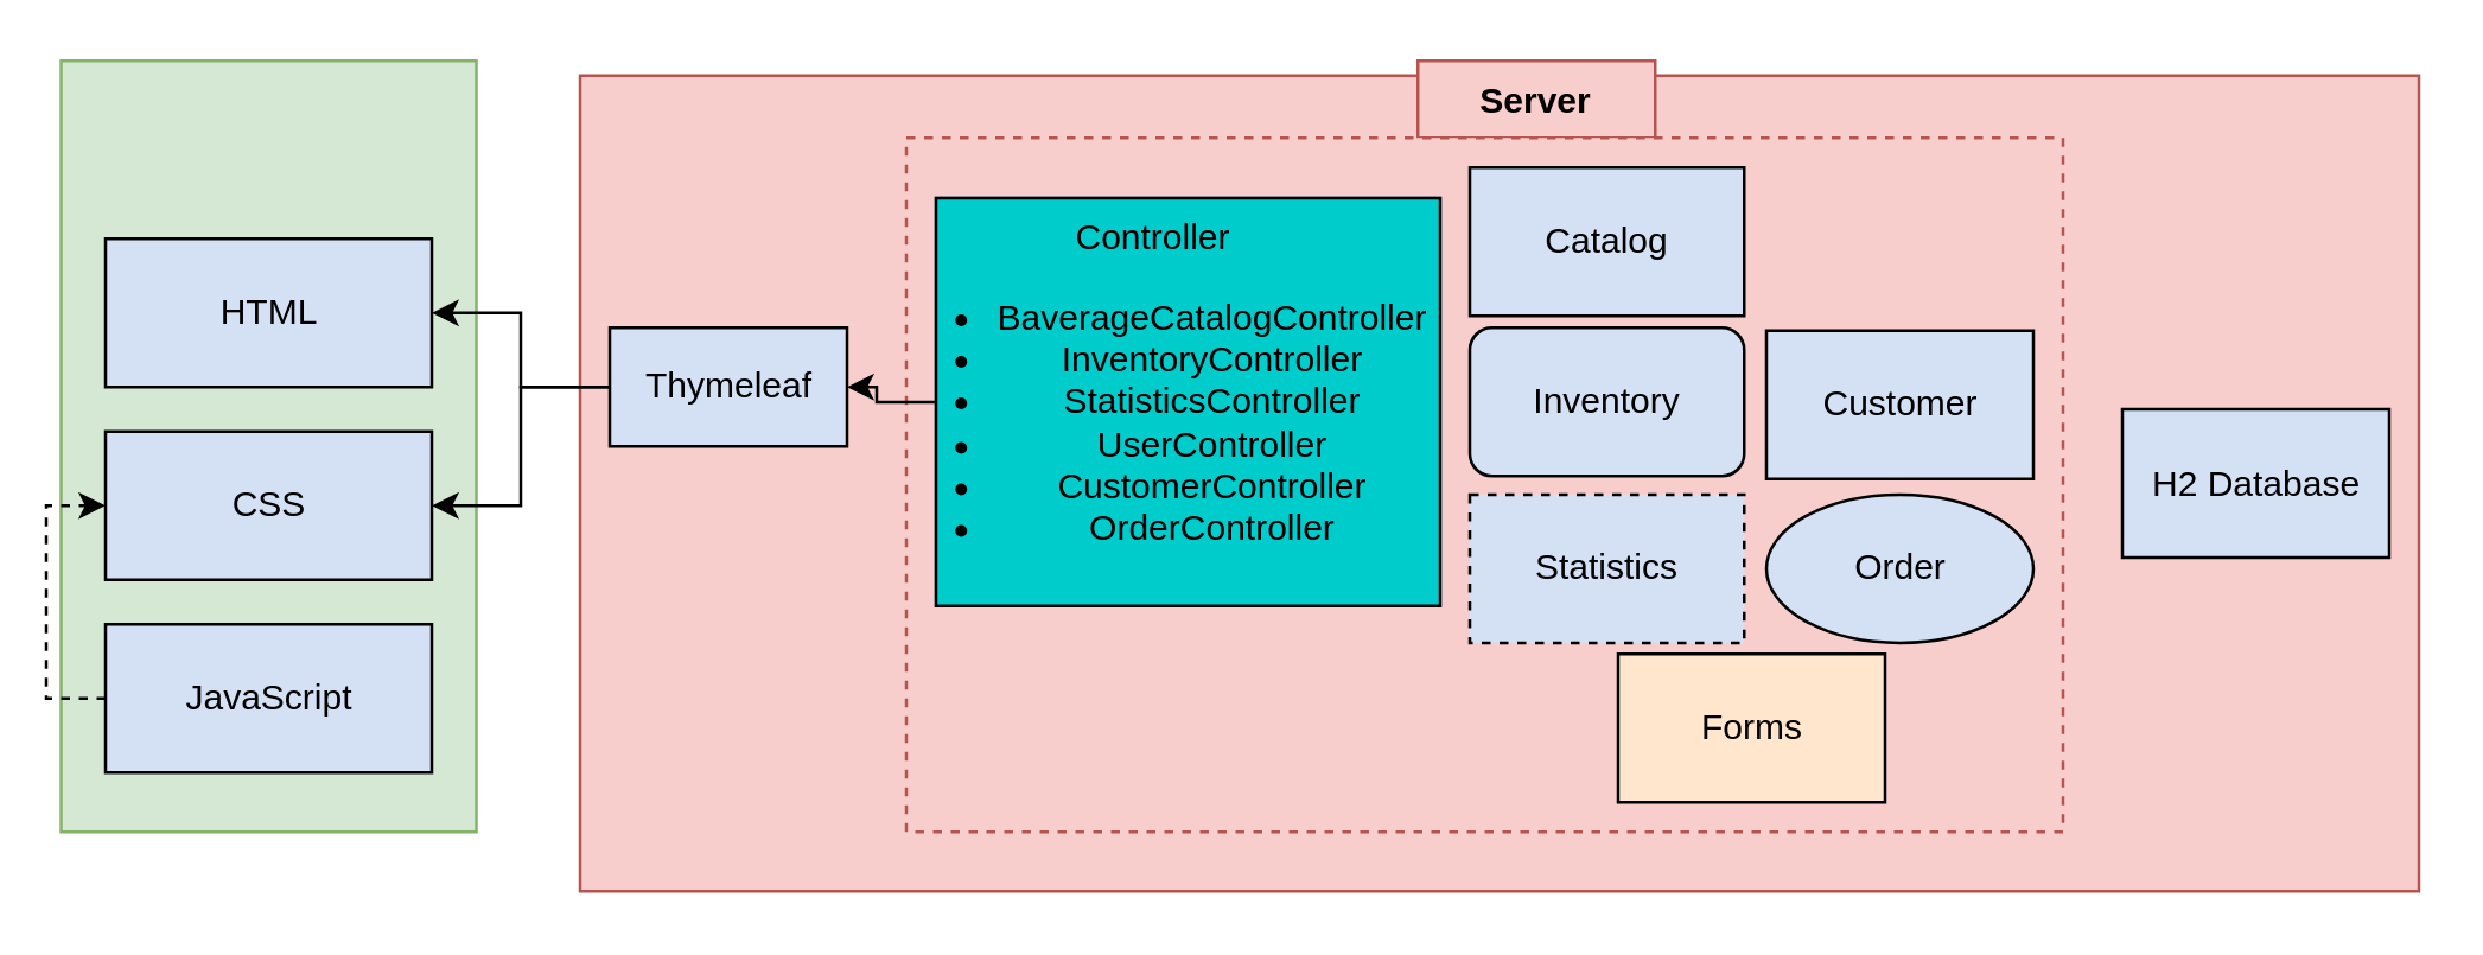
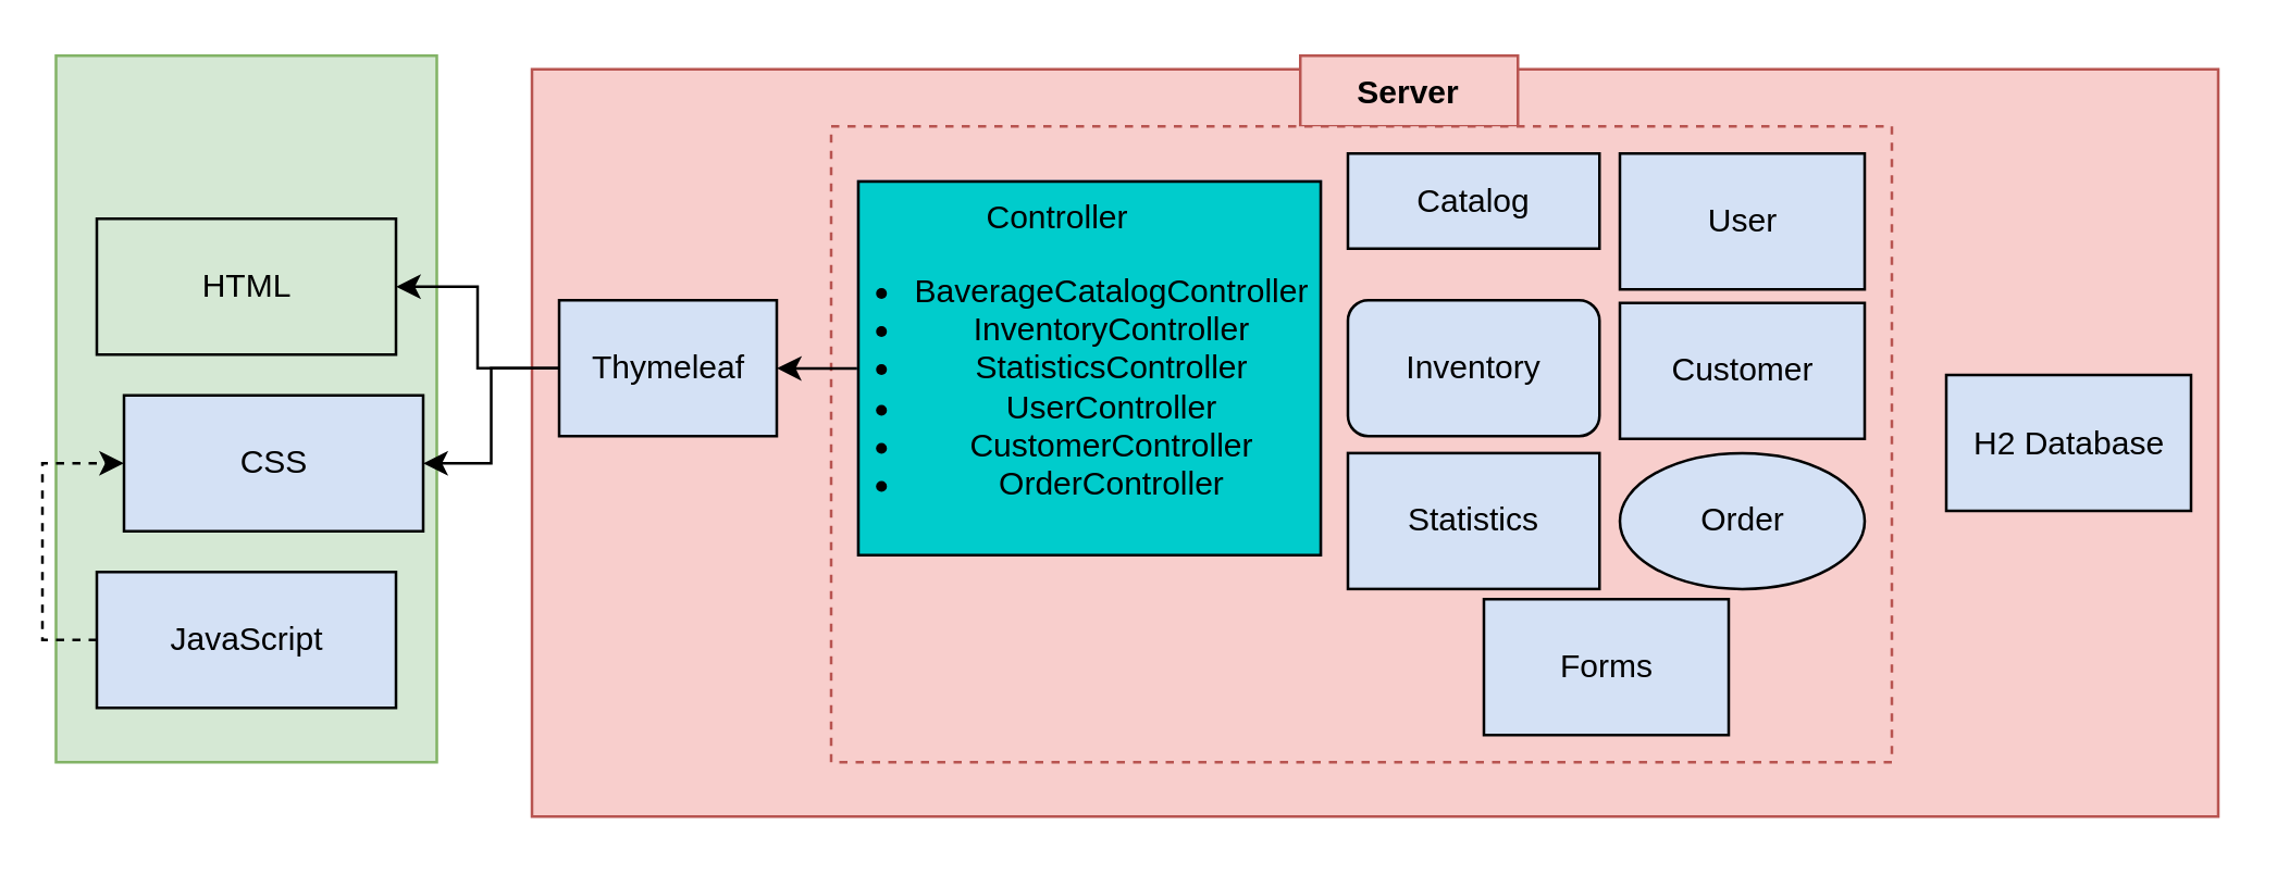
- <mxCell id="14" value="Catalog" style="html=1;fillColor=#D4E1F5;" parent="1" vertex="1"><mxGeometry x="495" y="56" width="92.5" height="50" as="geometry" /></mxCell>
+ <mxCell id="14" value="Catalog" style="html=1;fillColor=#D4E1F5;" parent="1" vertex="1"><mxGeometry x="495" y="56" width="92.5" height="35" as="geometry" /></mxCell>
+ <mxCell id="17" value="User" style="html=1;fillColor=#D4E1F5;" parent="1" vertex="1"><mxGeometry x="595" y="56" width="90" height="50" as="geometry" /></mxCell>
- <mxCell id="4" value="HTML" style="html=1;fillColor=#D4E1F5;" parent="1" vertex="1"><mxGeometry x="35" y="80" width="110" height="50" as="geometry" /></mxCell>
+ <mxCell id="4" value="HTML" style="html=1;fillColor=#d5e8d4;" parent="1" vertex="1"><mxGeometry x="35" y="80" width="110" height="50" as="geometry" /></mxCell>
- <mxCell id="11" value="Thymeleaf" style="html=1;fillColor=#D4E1F5;" parent="1" vertex="1"><mxGeometry x="205" y="110" width="80" height="40" as="geometry" /></mxCell>
+ <mxCell id="11" value="Thymeleaf" style="html=1;fillColor=#D4E1F5;" parent="1" vertex="1"><mxGeometry x="205" y="110" width="80" height="50" as="geometry" /></mxCell>
- <mxCell id="3" value="CSS" style="html=1;fillColor=#D4E1F5;" parent="1" vertex="1"><mxGeometry x="35" y="145" width="110" height="50" as="geometry" /></mxCell>
+ <mxCell id="3" value="CSS" style="html=1;fillColor=#D4E1F5;" parent="1" vertex="1"><mxGeometry x="45" y="145" width="110" height="50" as="geometry" /></mxCell>
- <mxCell id="16" value="Statistics" style="html=1;fillColor=#D4E1F5;dashed=1;" parent="1" vertex="1"><mxGeometry x="495" y="166.25" width="92.5" height="50" as="geometry" /></mxCell>
+ <mxCell id="16" value="Statistics" style="html=1;fillColor=#D4E1F5;" parent="1" vertex="1"><mxGeometry x="495" y="166.25" width="92.5" height="50" as="geometry" /></mxCell>
- <mxCell id="24" value="Forms" style="html=1;fillColor=#ffe6cc;" vertex="1" parent="1"><mxGeometry x="545" y="220" width="90" height="50" as="geometry" /></mxCell>
+ <mxCell id="24" value="Forms" style="html=1;fillColor=#D4E1F5;" vertex="1" parent="1"><mxGeometry x="545" y="220" width="90" height="50" as="geometry" /></mxCell>
